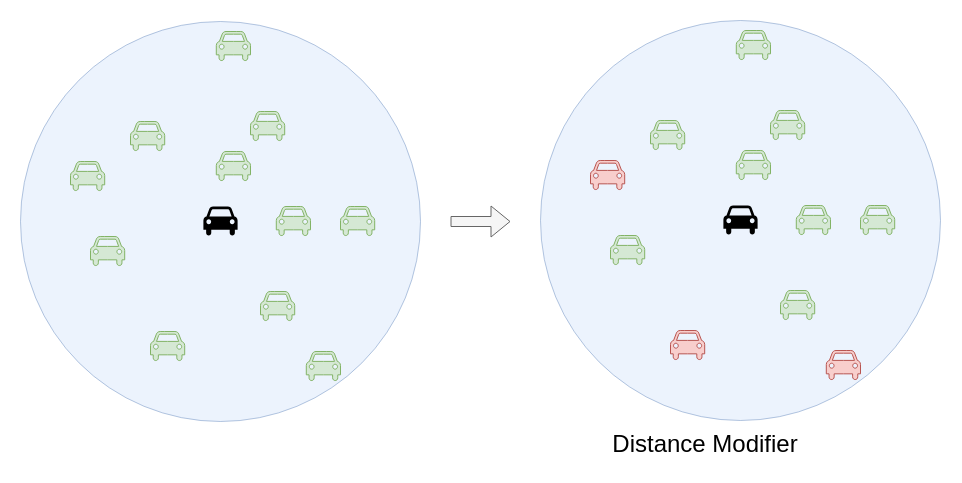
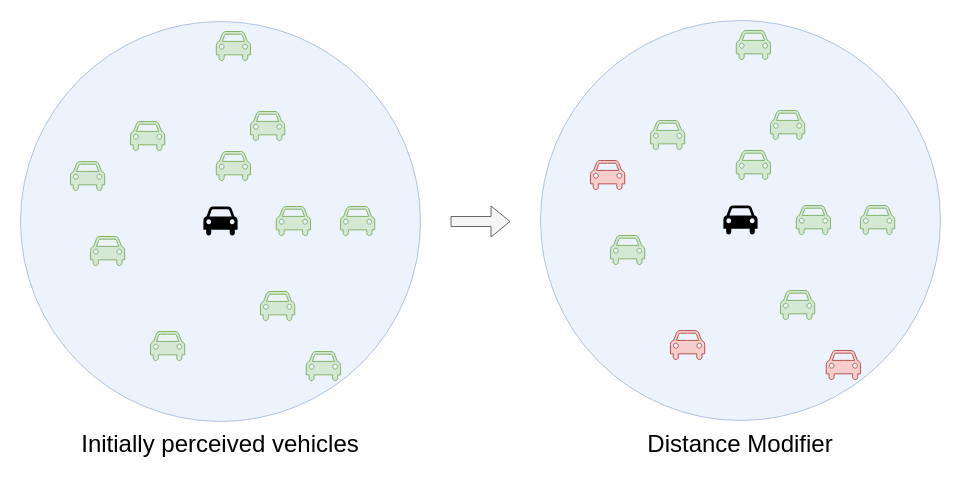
+ <mxCell id="29" value="&lt;font style=&quot;font-size: 24px;&quot;&gt;Initially perceived vehicles&lt;/font&gt;" style="text;html=1;strokeColor=none;fillColor=none;align=center;verticalAlign=bottom;whiteSpace=wrap;rounded=0;fontSize=24;" parent="1" vertex="1"><mxGeometry x="60" y="431" width="320" height="30" as="geometry" /></mxCell>
- <mxCell id="30" value="&lt;font style=&quot;font-size: 24px;&quot;&gt;Distance Modifier&lt;/font&gt;" style="text;html=1;strokeColor=none;fillColor=none;align=center;verticalAlign=bottom;whiteSpace=wrap;rounded=0;fontSize=24;" parent="1" vertex="1"><mxGeometry x="545" y="431" width="320" height="30" as="geometry" /></mxCell>
+ <mxCell id="30" value="&lt;font style=&quot;font-size: 24px;&quot;&gt;Distance Modifier&lt;/font&gt;" style="text;html=1;strokeColor=none;fillColor=none;align=center;verticalAlign=bottom;whiteSpace=wrap;rounded=0;fontSize=24;" parent="1" vertex="1"><mxGeometry x="580" y="431" width="320" height="30" as="geometry" /></mxCell>
